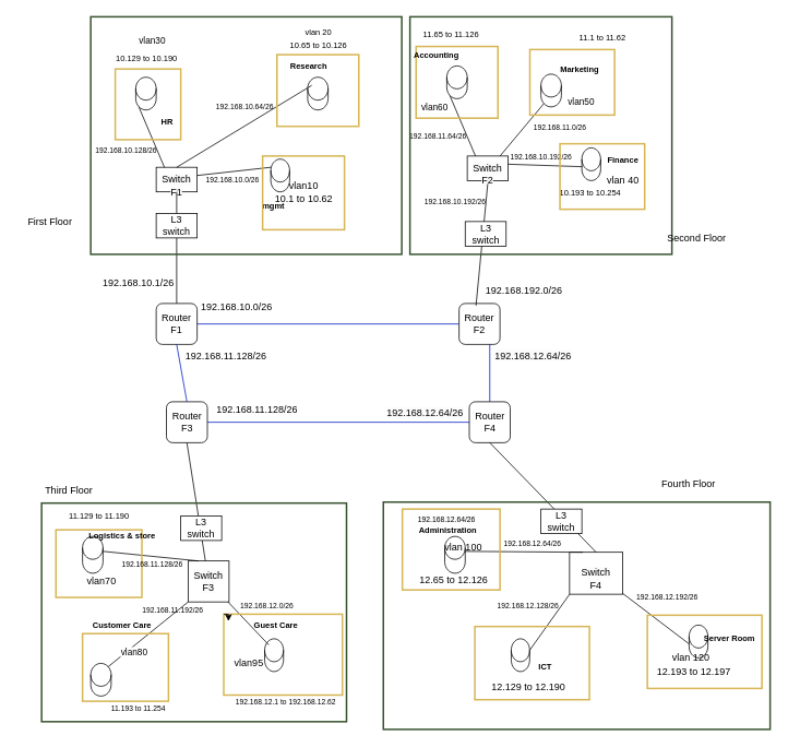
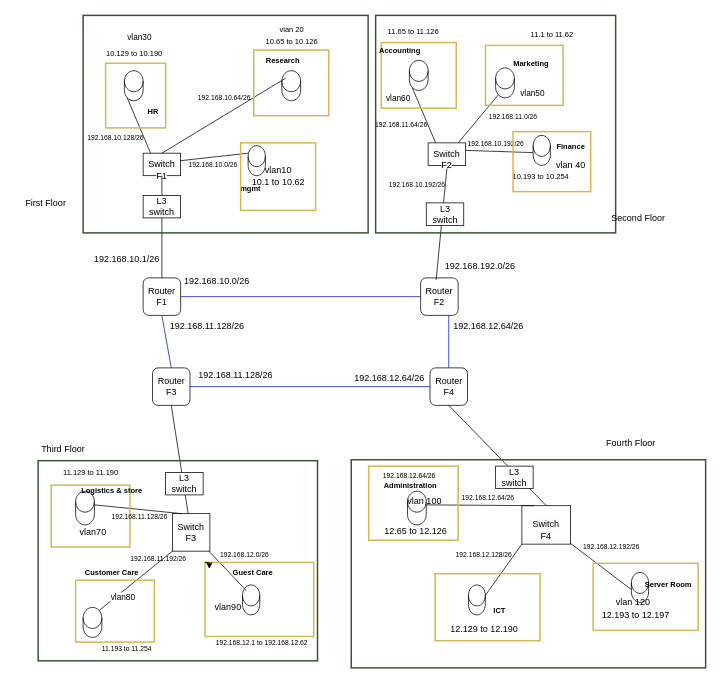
- <mxCell id="78" value="vlan95" style="text;html=1;align=center;verticalAlign=middle;resizable=0;points=[];autosize=1;strokeColor=none;fillColor=none;" vertex="1" parent="1"><mxGeometry x="272.5" y="794.38" width="60" height="30" as="geometry" /></mxCell>
+ <mxCell id="78" value="vlan90" style="text;html=1;align=center;verticalAlign=middle;resizable=0;points=[];autosize=1;strokeColor=none;fillColor=none;" vertex="1" parent="1"><mxGeometry x="272.5" y="794.38" width="60" height="30" as="geometry" /></mxCell>
